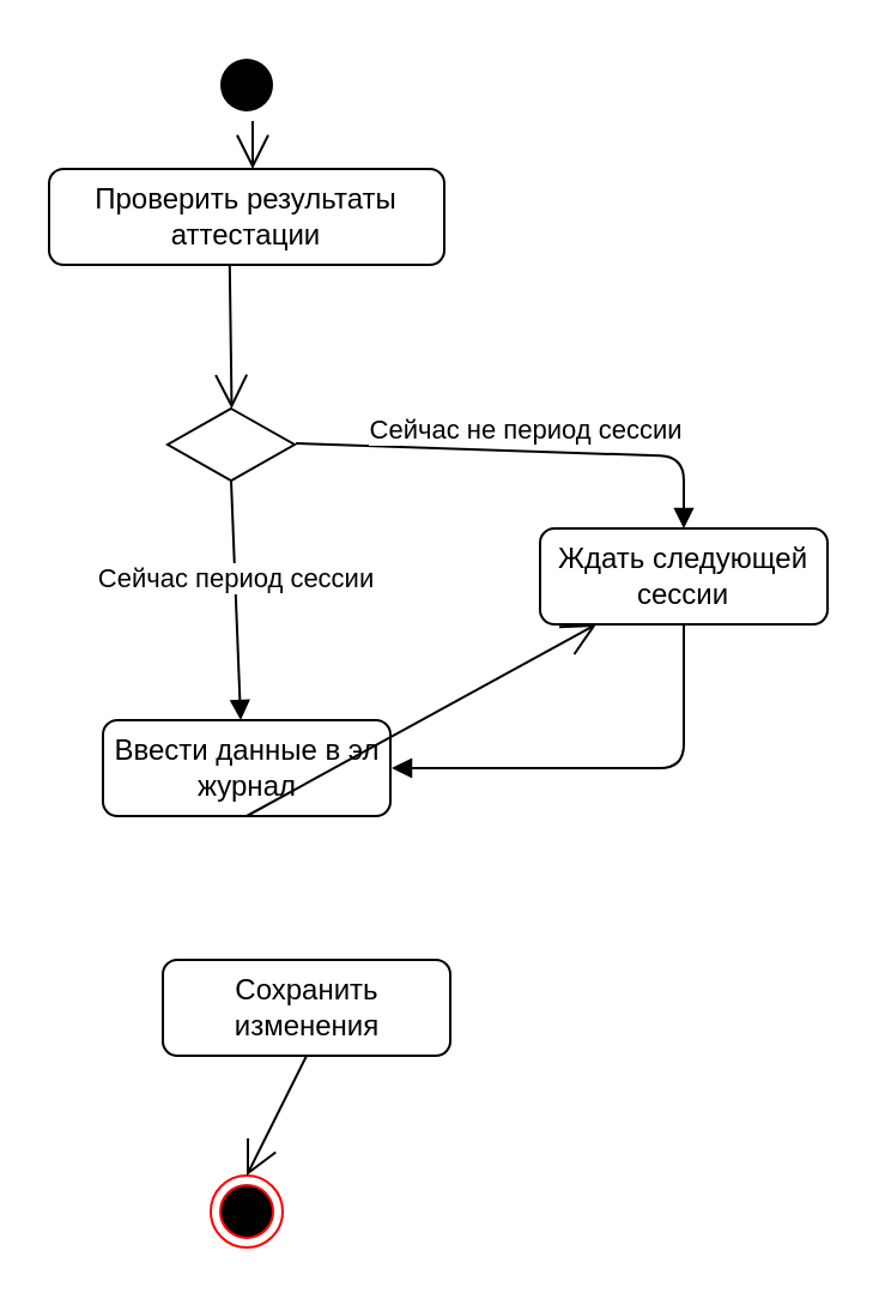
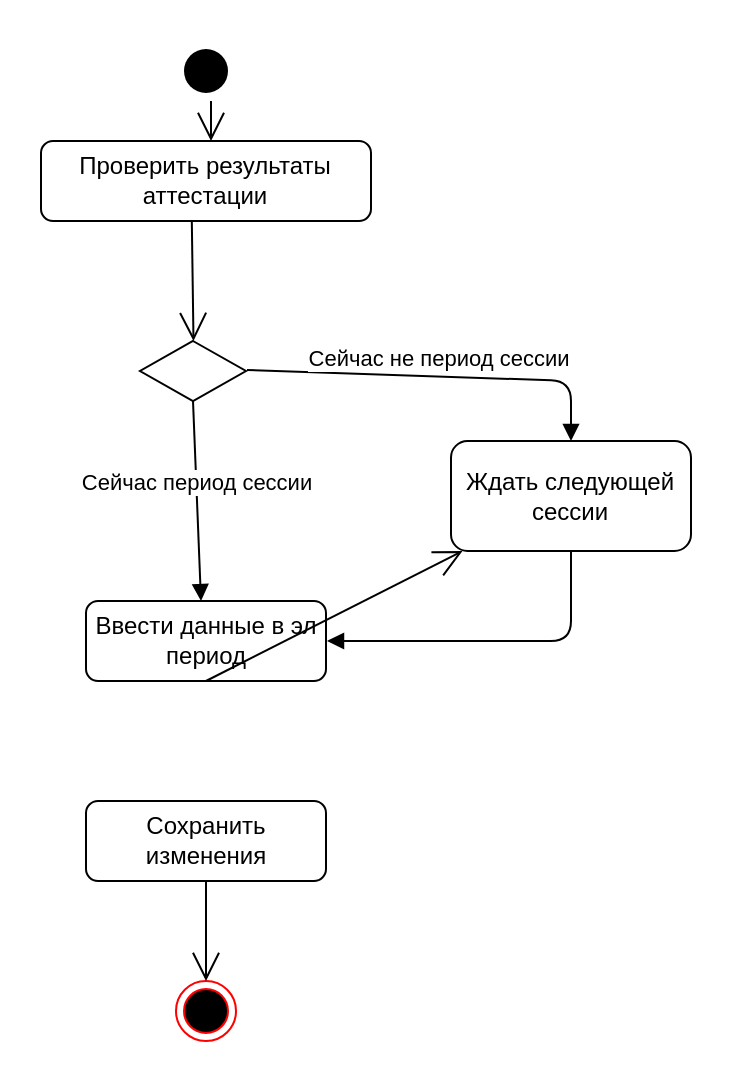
- <mxCell id="11" value="Ждать следующей сессии" style="shape=ext;rounded=1;html=1;whiteSpace=wrap;strokeWidth=1;" vertex="1" parent="1"><mxGeometry x="225" y="220" width="120" height="40" as="geometry" /></mxCell>
+ <mxCell id="11" value="Ждать следующей сессии" style="shape=ext;rounded=1;html=1;whiteSpace=wrap;strokeWidth=1;" vertex="1" parent="1"><mxGeometry x="225" y="220" width="120" height="55" as="geometry" /></mxCell>
- <mxCell id="6" value="Ввести данные в эл журнал" style="shape=ext;rounded=1;html=1;whiteSpace=wrap;strokeWidth=1;" vertex="1" parent="1"><mxGeometry x="42.5" y="300" width="120" height="40" as="geometry" /></mxCell>
+ <mxCell id="6" value="Ввести данные в эл период" style="shape=ext;rounded=1;html=1;whiteSpace=wrap;strokeWidth=1;" vertex="1" parent="1"><mxGeometry x="42.5" y="300" width="120" height="40" as="geometry" /></mxCell>
- <mxCell id="7" value="Сохранить изменения" style="shape=ext;rounded=1;html=1;whiteSpace=wrap;strokeWidth=1;" vertex="1" parent="1"><mxGeometry x="67.5" y="400" width="120" height="40" as="geometry" /></mxCell>
+ <mxCell id="7" value="Сохранить изменения" style="shape=ext;rounded=1;html=1;whiteSpace=wrap;strokeWidth=1;" vertex="1" parent="1"><mxGeometry x="42.5" y="400" width="120" height="40" as="geometry" /></mxCell>
